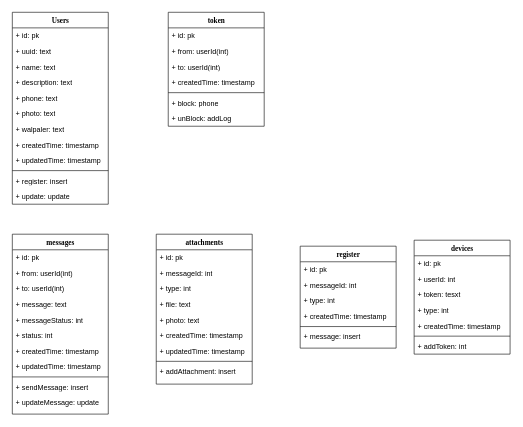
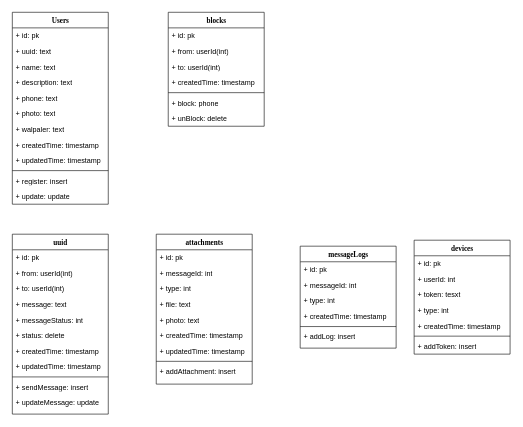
- <mxCell id="37" value="token" style="swimlane;html=1;fontStyle=1;align=center;verticalAlign=top;childLayout=stackLayout;horizontal=1;startSize=26;horizontalStack=0;resizeParent=1;resizeLast=0;collapsible=1;marginBottom=0;swimlaneFillColor=#ffffff;rounded=0;shadow=0;comic=0;labelBackgroundColor=none;strokeWidth=1;fillColor=none;fontFamily=Verdana;fontSize=12" vertex="1" parent="1"><mxGeometry x="280" y="20" width="160" height="190" as="geometry" /></mxCell>
+ <mxCell id="37" value="blocks" style="swimlane;html=1;fontStyle=1;align=center;verticalAlign=top;childLayout=stackLayout;horizontal=1;startSize=26;horizontalStack=0;resizeParent=1;resizeLast=0;collapsible=1;marginBottom=0;swimlaneFillColor=#ffffff;rounded=0;shadow=0;comic=0;labelBackgroundColor=none;strokeWidth=1;fillColor=none;fontFamily=Verdana;fontSize=12" vertex="1" parent="1"><mxGeometry x="280" y="20" width="160" height="190" as="geometry" /></mxCell>
- <mxCell id="44" value="+ unBlock: addLog" style="text;html=1;strokeColor=none;fillColor=none;align=left;verticalAlign=top;spacingLeft=4;spacingRight=4;whiteSpace=wrap;overflow=hidden;rotatable=0;points=[[0,0.5],[1,0.5]];portConstraint=eastwest;" vertex="1" parent="37"><mxGeometry y="164" width="160" height="26" as="geometry" /></mxCell>
+ <mxCell id="44" value="+ unBlock: delete" style="text;html=1;strokeColor=none;fillColor=none;align=left;verticalAlign=top;spacingLeft=4;spacingRight=4;whiteSpace=wrap;overflow=hidden;rotatable=0;points=[[0,0.5],[1,0.5]];portConstraint=eastwest;" vertex="1" parent="37"><mxGeometry y="164" width="160" height="26" as="geometry" /></mxCell>
- <mxCell id="15" value="messages" style="swimlane;html=1;fontStyle=1;align=center;verticalAlign=top;childLayout=stackLayout;horizontal=1;startSize=26;horizontalStack=0;resizeParent=1;resizeLast=0;collapsible=1;marginBottom=0;swimlaneFillColor=#ffffff;rounded=0;shadow=0;comic=0;labelBackgroundColor=none;strokeWidth=1;fillColor=none;fontFamily=Verdana;fontSize=12" vertex="1" parent="1"><mxGeometry x="20" y="390" width="160" height="300" as="geometry" /></mxCell>
+ <mxCell id="15" value="uuid" style="swimlane;html=1;fontStyle=1;align=center;verticalAlign=top;childLayout=stackLayout;horizontal=1;startSize=26;horizontalStack=0;resizeParent=1;resizeLast=0;collapsible=1;marginBottom=0;swimlaneFillColor=#ffffff;rounded=0;shadow=0;comic=0;labelBackgroundColor=none;strokeWidth=1;fillColor=none;fontFamily=Verdana;fontSize=12" vertex="1" parent="1"><mxGeometry x="20" y="390" width="160" height="300" as="geometry" /></mxCell>
- <mxCell id="45" value="register" style="swimlane;html=1;fontStyle=1;align=center;verticalAlign=top;childLayout=stackLayout;horizontal=1;startSize=26;horizontalStack=0;resizeParent=1;resizeLast=0;collapsible=1;marginBottom=0;swimlaneFillColor=#ffffff;rounded=0;shadow=0;comic=0;labelBackgroundColor=none;strokeWidth=1;fillColor=none;fontFamily=Verdana;fontSize=12" vertex="1" parent="1"><mxGeometry x="500" y="410" width="160" height="170" as="geometry" /></mxCell>
+ <mxCell id="45" value="messageLogs" style="swimlane;html=1;fontStyle=1;align=center;verticalAlign=top;childLayout=stackLayout;horizontal=1;startSize=26;horizontalStack=0;resizeParent=1;resizeLast=0;collapsible=1;marginBottom=0;swimlaneFillColor=#ffffff;rounded=0;shadow=0;comic=0;labelBackgroundColor=none;strokeWidth=1;fillColor=none;fontFamily=Verdana;fontSize=12" vertex="1" parent="1"><mxGeometry x="500" y="410" width="160" height="170" as="geometry" /></mxCell>
- <mxCell id="21" value="+ status: int" style="text;html=1;strokeColor=none;fillColor=none;align=left;verticalAlign=top;spacingLeft=4;spacingRight=4;whiteSpace=wrap;overflow=hidden;rotatable=0;points=[[0,0.5],[1,0.5]];portConstraint=eastwest;" vertex="1" parent="15"><mxGeometry y="156" width="160" height="26" as="geometry" /></mxCell>
+ <mxCell id="21" value="+ status: delete" style="text;html=1;strokeColor=none;fillColor=none;align=left;verticalAlign=top;spacingLeft=4;spacingRight=4;whiteSpace=wrap;overflow=hidden;rotatable=0;points=[[0,0.5],[1,0.5]];portConstraint=eastwest;" vertex="1" parent="15"><mxGeometry y="156" width="160" height="26" as="geometry" /></mxCell>
- <mxCell id="51" value="+ message: insert" style="text;html=1;strokeColor=none;fillColor=none;align=left;verticalAlign=top;spacingLeft=4;spacingRight=4;whiteSpace=wrap;overflow=hidden;rotatable=0;points=[[0,0.5],[1,0.5]];portConstraint=eastwest;" vertex="1" parent="45"><mxGeometry y="138" width="160" height="26" as="geometry" /></mxCell>
+ <mxCell id="51" value="+ addLog: insert" style="text;html=1;strokeColor=none;fillColor=none;align=left;verticalAlign=top;spacingLeft=4;spacingRight=4;whiteSpace=wrap;overflow=hidden;rotatable=0;points=[[0,0.5],[1,0.5]];portConstraint=eastwest;" vertex="1" parent="45"><mxGeometry y="138" width="160" height="26" as="geometry" /></mxCell>
- <mxCell id="59" value="+ addToken: int" style="text;html=1;strokeColor=none;fillColor=none;align=left;verticalAlign=top;spacingLeft=4;spacingRight=4;whiteSpace=wrap;overflow=hidden;rotatable=0;points=[[0,0.5],[1,0.5]];portConstraint=eastwest;" vertex="1" parent="52"><mxGeometry y="164" width="160" height="26" as="geometry" /></mxCell>
+ <mxCell id="59" value="+ addToken: insert" style="text;html=1;strokeColor=none;fillColor=none;align=left;verticalAlign=top;spacingLeft=4;spacingRight=4;whiteSpace=wrap;overflow=hidden;rotatable=0;points=[[0,0.5],[1,0.5]];portConstraint=eastwest;" vertex="1" parent="52"><mxGeometry y="164" width="160" height="26" as="geometry" /></mxCell>
